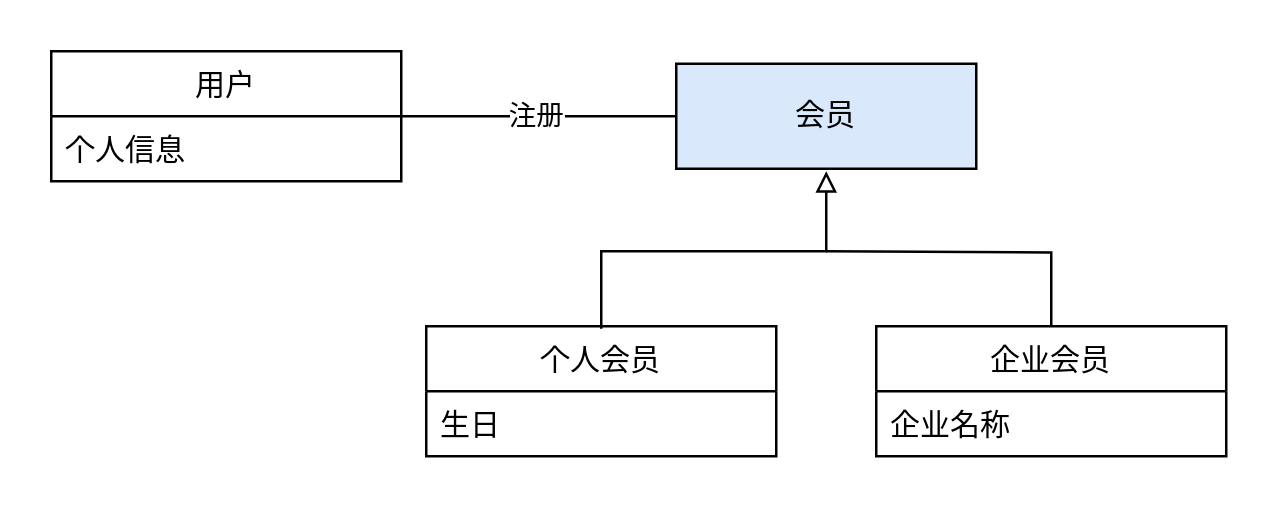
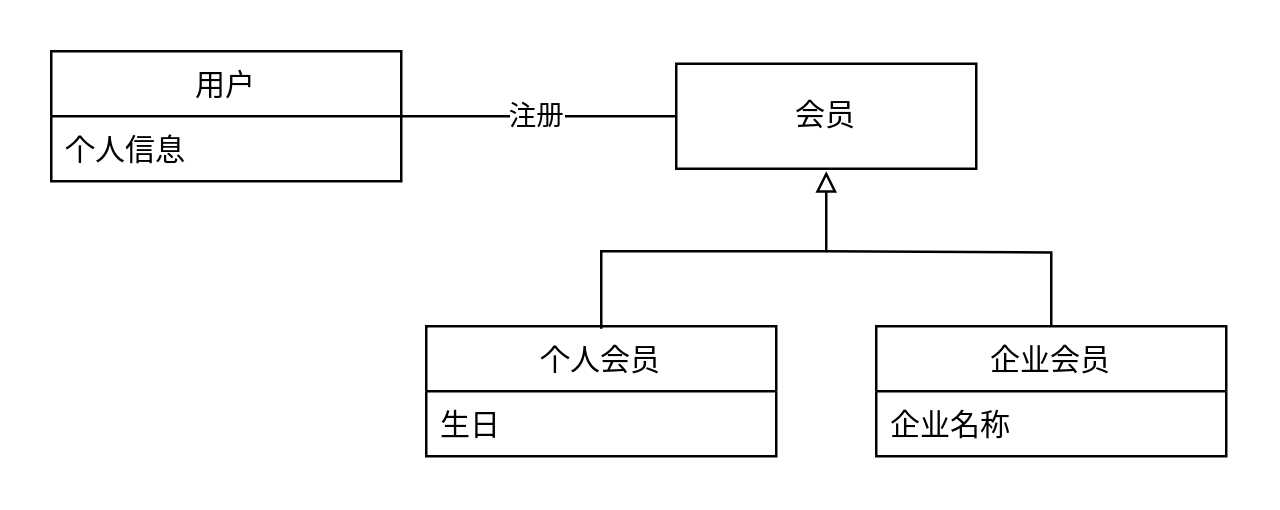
- <mxCell id="6" value="会员" style="rounded=0;whiteSpace=wrap;html=1;fillColor=#dae8fc;" vertex="1" parent="1"><mxGeometry x="270" y="25" width="120" height="42" as="geometry" /></mxCell>
+ <mxCell id="6" value="会员" style="rounded=0;whiteSpace=wrap;html=1;" vertex="1" parent="1"><mxGeometry x="270" y="25" width="120" height="42" as="geometry" /></mxCell>
